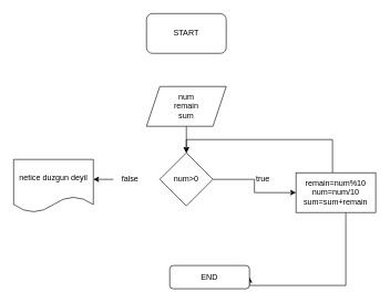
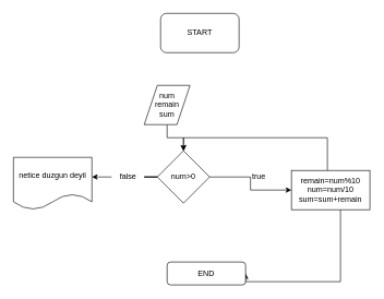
- <mxCell id="2" value="START" style="rounded=1;whiteSpace=wrap;html=1;" parent="1" vertex="1"><mxGeometry x="220" y="20" width="120" height="60" as="geometry" /></mxCell>
+ <mxCell id="2" value="START" style="rounded=1;whiteSpace=wrap;html=1;" parent="1" vertex="1"><mxGeometry x="245" y="20" width="120" height="60" as="geometry" /></mxCell>
- <mxCell id="4" value="num&lt;br&gt;remain&lt;br&gt;sum" style="shape=parallelogram;perimeter=parallelogramPerimeter;whiteSpace=wrap;html=1;fixedSize=1;" vertex="1" parent="1"><mxGeometry x="220" y="130" width="120" height="60" as="geometry" /></mxCell>
+ <mxCell id="4" value="num&lt;br&gt;remain&lt;br&gt;sum" style="shape=parallelogram;perimeter=parallelogramPerimeter;whiteSpace=wrap;html=1;fixedSize=1;" vertex="1" parent="1"><mxGeometry x="220" y="130" width="70" height="60" as="geometry" /></mxCell>
+ <mxCell id="13" value="" style="edgeStyle=orthogonalEdgeStyle;rounded=0;orthogonalLoop=1;jettySize=auto;html=1;endArrow=none;" edge="1" parent="1" source="7" target="12"><mxGeometry relative="1" as="geometry"><mxPoint x="240" y="270" as="sourcePoint" /><mxPoint x="140" y="270" as="targetPoint" /></mxGeometry></mxCell>
